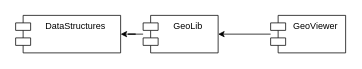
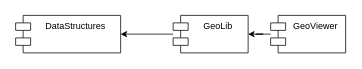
- <mxCell id="4" value="GeoLib&lt;div&gt;&lt;br&gt;&lt;/div&gt;" style="shape=module;align=left;spacingLeft=20;align=center;verticalAlign=top;whiteSpace=wrap;html=1;" vertex="1" parent="1"><mxGeometry x="190" y="20" width="100" height="50" as="geometry" /></mxCell>
+ <mxCell id="4" value="GeoLib&lt;div&gt;&lt;br&gt;&lt;/div&gt;" style="shape=module;align=left;spacingLeft=20;align=center;verticalAlign=top;whiteSpace=wrap;html=1;" vertex="1" parent="1"><mxGeometry x="230" y="20" width="100" height="50" as="geometry" /></mxCell>
